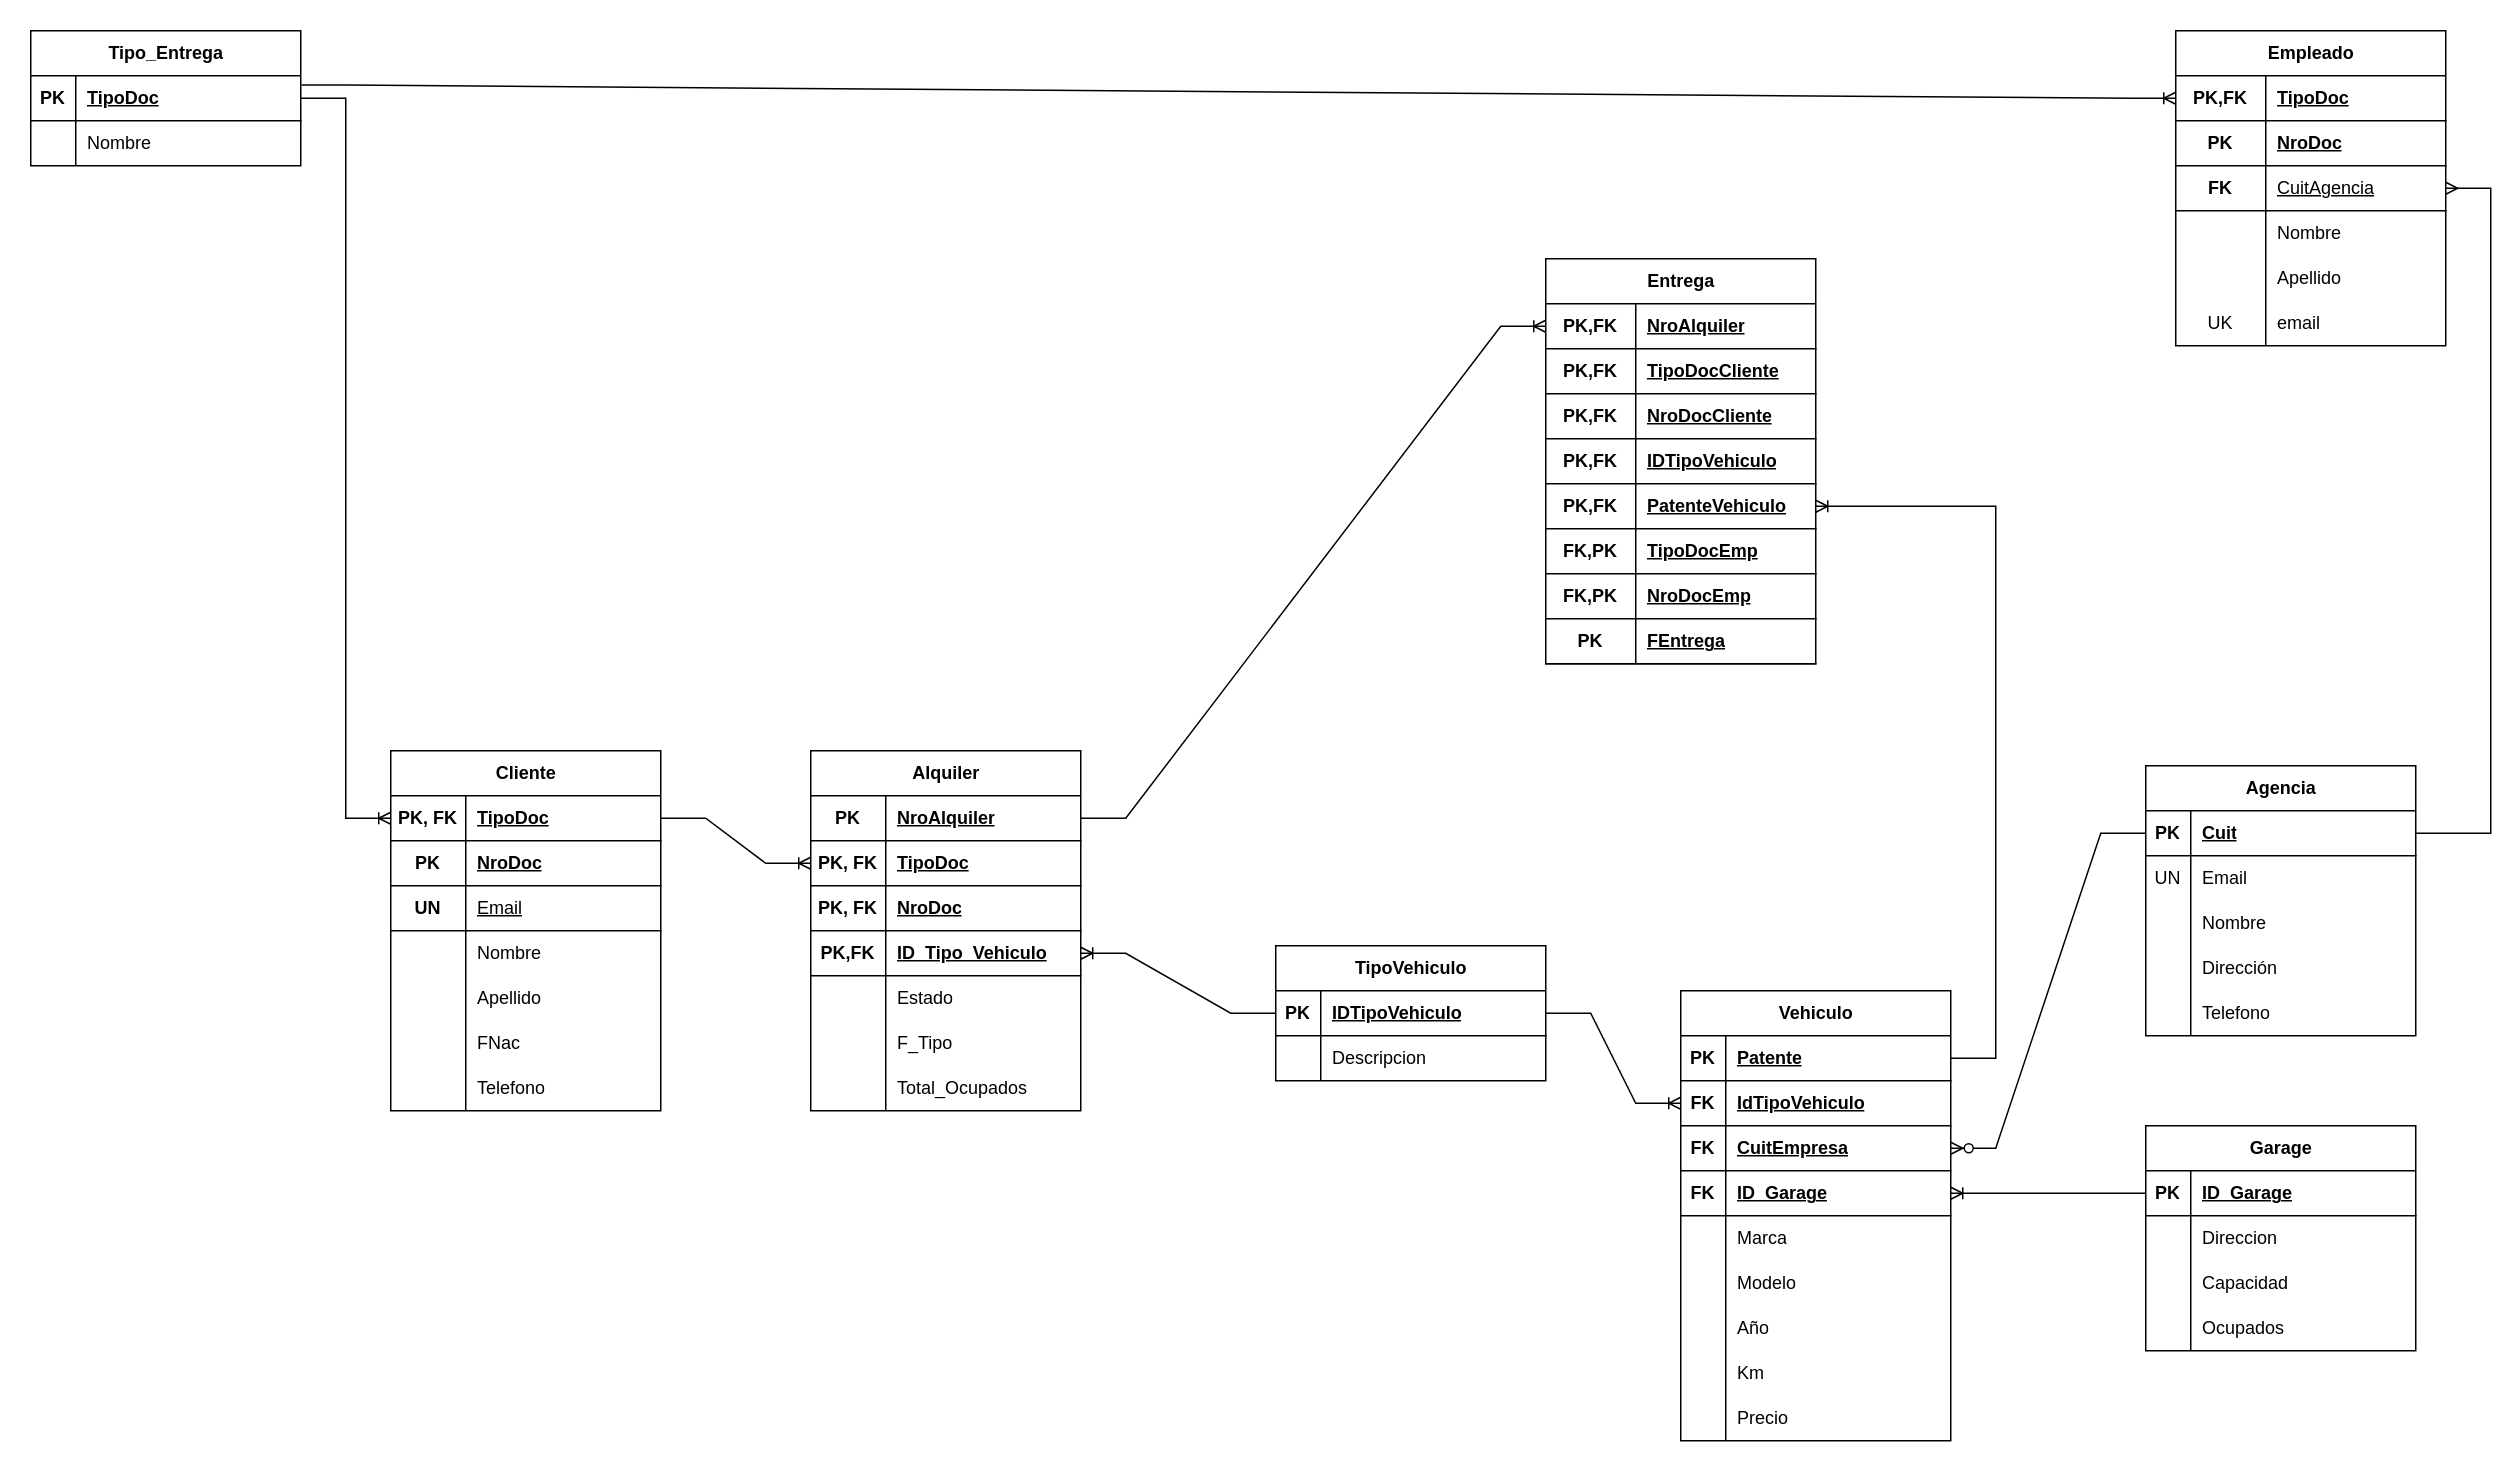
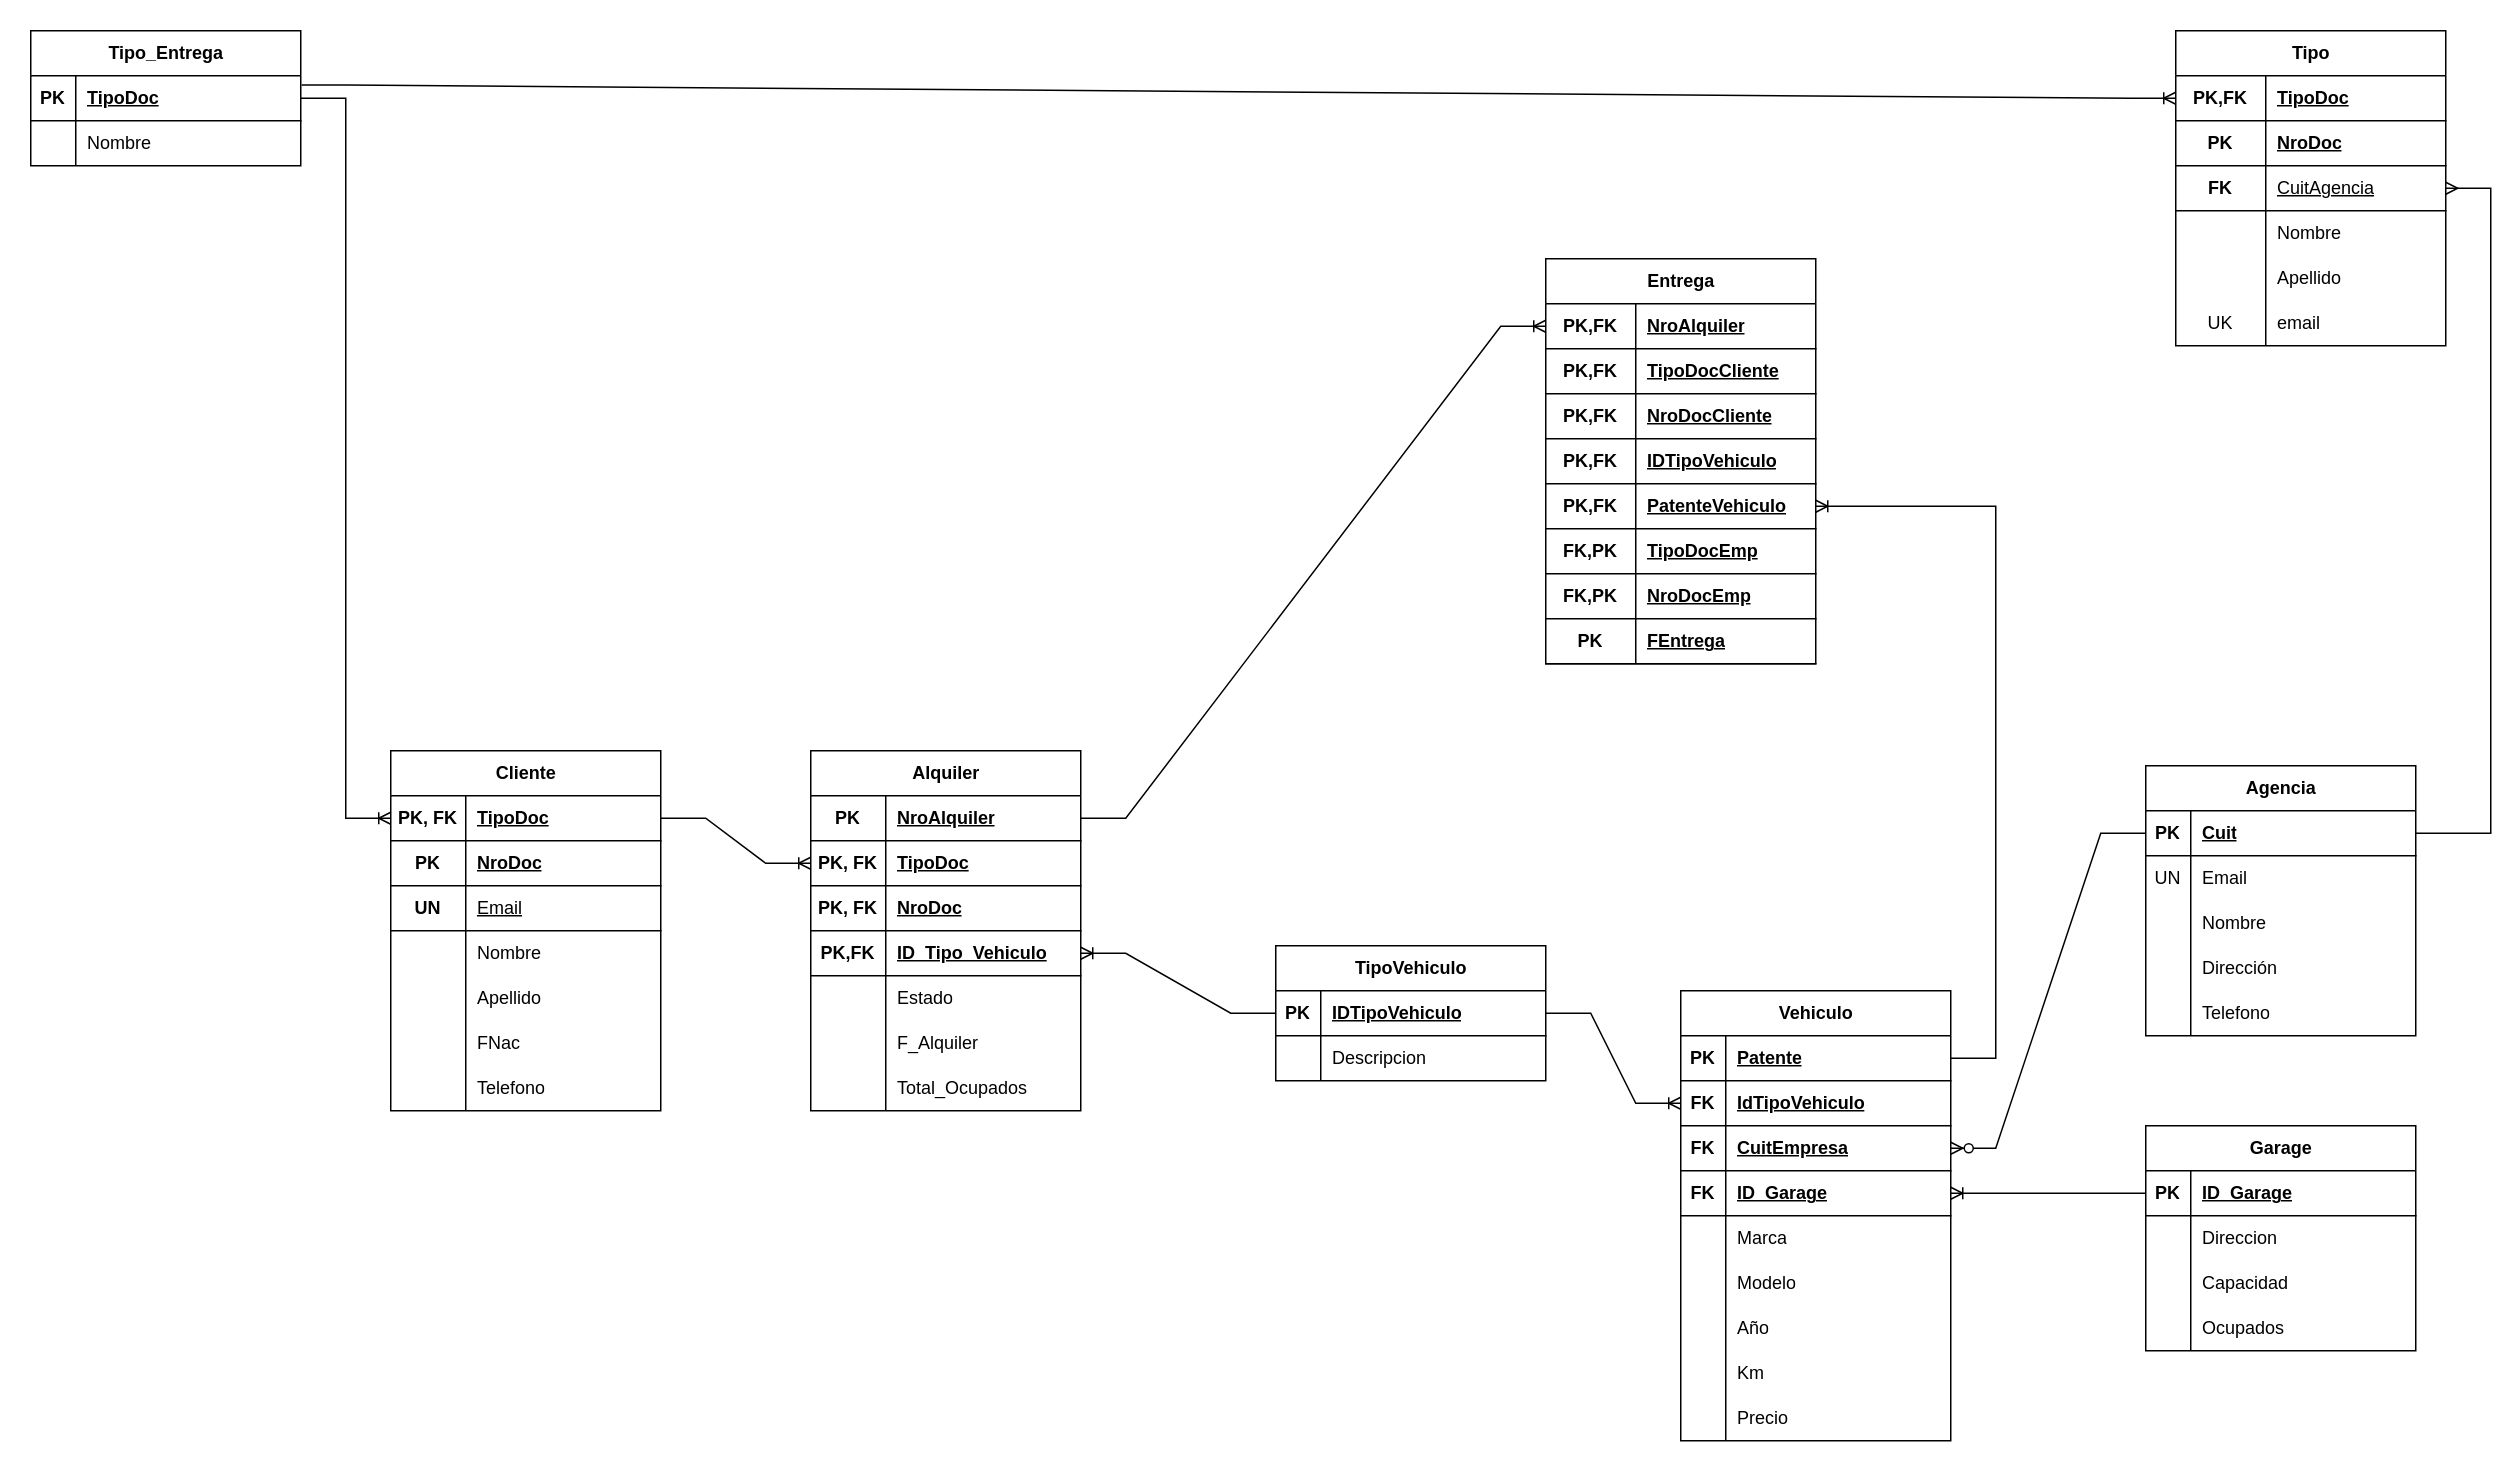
- <mxCell id="153" value="Empleado" style="shape=table;startSize=30;container=1;collapsible=1;childLayout=tableLayout;fixedRows=1;rowLines=0;fontStyle=1;align=center;resizeLast=1;html=1;" vertex="1" parent="1"><mxGeometry x="1450" y="20" width="180" height="210" as="geometry" /></mxCell>
+ <mxCell id="153" value="Tipo" style="shape=table;startSize=30;container=1;collapsible=1;childLayout=tableLayout;fixedRows=1;rowLines=0;fontStyle=1;align=center;resizeLast=1;html=1;" vertex="1" parent="1"><mxGeometry x="1450" y="20" width="180" height="210" as="geometry" /></mxCell>
- <mxCell id="42" value="F_Tipo" style="shape=partialRectangle;connectable=0;fillColor=none;top=0;left=0;bottom=0;right=0;align=left;spacingLeft=6;overflow=hidden;whiteSpace=wrap;html=1;" parent="40" vertex="1"><mxGeometry x="50" width="130" height="30" as="geometry"><mxRectangle width="130" height="30" as="alternateBounds" /></mxGeometry></mxCell>
+ <mxCell id="42" value="F_Alquiler" style="shape=partialRectangle;connectable=0;fillColor=none;top=0;left=0;bottom=0;right=0;align=left;spacingLeft=6;overflow=hidden;whiteSpace=wrap;html=1;" parent="40" vertex="1"><mxGeometry x="50" width="130" height="30" as="geometry"><mxRectangle width="130" height="30" as="alternateBounds" /></mxGeometry></mxCell>
